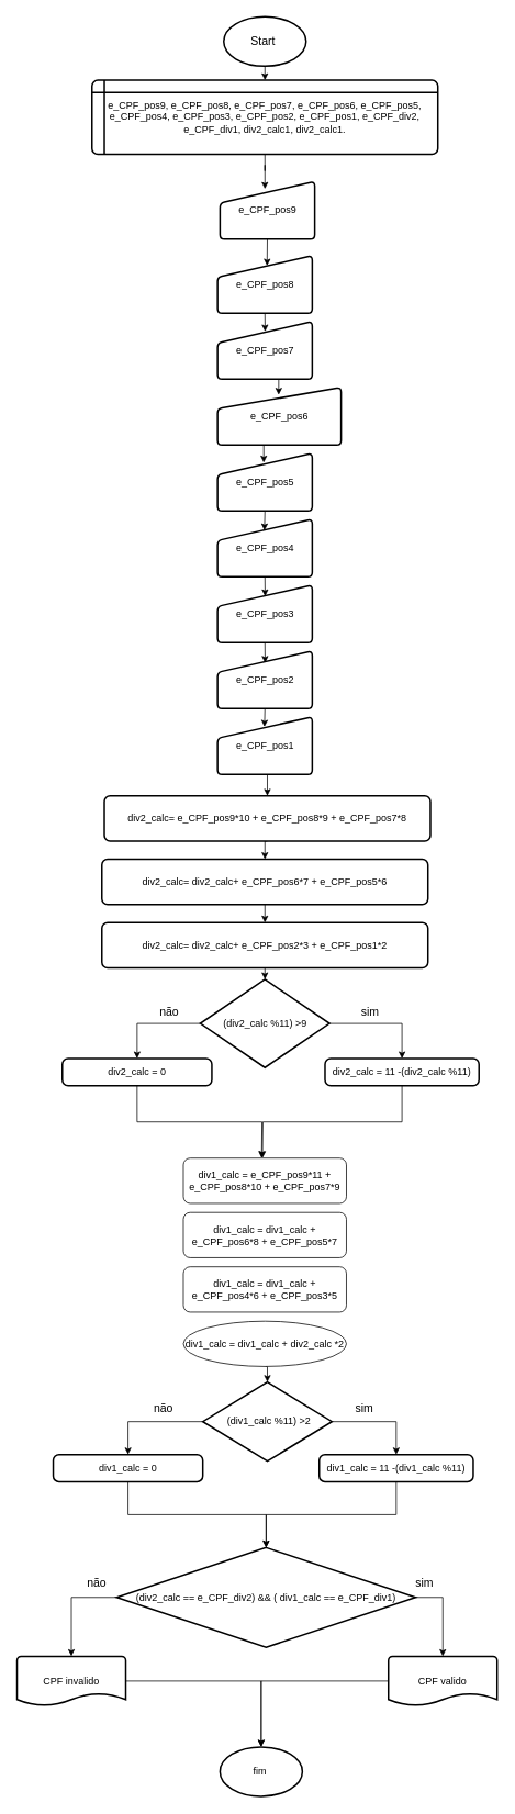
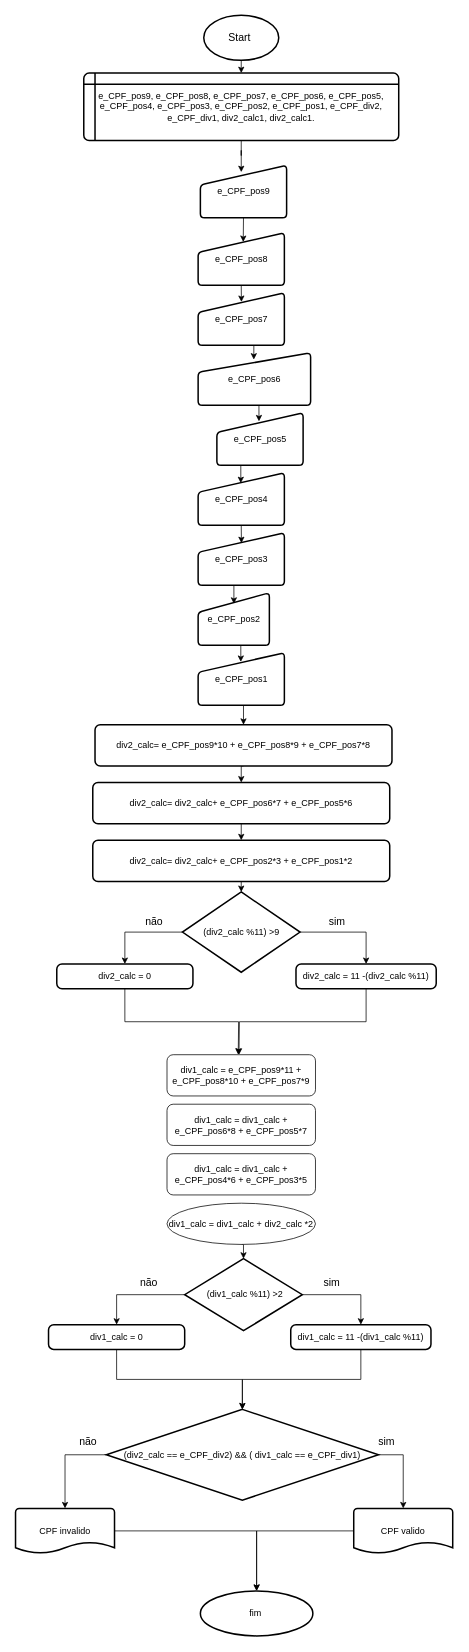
- <mxCell id="15" value="&lt;span&gt;&lt;font style=&quot;vertical-align: inherit&quot;&gt;&lt;font style=&quot;vertical-align: inherit&quot;&gt;&lt;font style=&quot;vertical-align: inherit&quot;&gt;&lt;font style=&quot;vertical-align: inherit&quot;&gt;&lt;font style=&quot;vertical-align: inherit&quot;&gt;&lt;font style=&quot;vertical-align: inherit&quot;&gt;e_CPF_pos5&lt;/font&gt;&lt;/font&gt;&lt;/font&gt;&lt;/font&gt;&lt;/font&gt;&lt;/font&gt;&lt;/span&gt;" style="html=1;strokeWidth=2;shape=manualInput;whiteSpace=wrap;rounded=1;size=26;arcSize=11;" parent="1" vertex="1"><mxGeometry x="263.5" y="550" width="115" height="70" as="geometry" /></mxCell>
+ <mxCell id="15" value="&lt;span&gt;&lt;font style=&quot;vertical-align: inherit&quot;&gt;&lt;font style=&quot;vertical-align: inherit&quot;&gt;&lt;font style=&quot;vertical-align: inherit&quot;&gt;&lt;font style=&quot;vertical-align: inherit&quot;&gt;&lt;font style=&quot;vertical-align: inherit&quot;&gt;&lt;font style=&quot;vertical-align: inherit&quot;&gt;e_CPF_pos5&lt;/font&gt;&lt;/font&gt;&lt;/font&gt;&lt;/font&gt;&lt;/font&gt;&lt;/font&gt;&lt;/span&gt;" style="html=1;strokeWidth=2;shape=manualInput;whiteSpace=wrap;rounded=1;size=26;arcSize=11;" parent="1" vertex="1"><mxGeometry x="288.5" y="550" width="115" height="70" as="geometry" /></mxCell>
- <mxCell id="21" value="&lt;span&gt;&lt;font style=&quot;vertical-align: inherit&quot;&gt;&lt;font style=&quot;vertical-align: inherit&quot;&gt;&lt;font style=&quot;vertical-align: inherit&quot;&gt;&lt;font style=&quot;vertical-align: inherit&quot;&gt;&lt;font style=&quot;vertical-align: inherit&quot;&gt;&lt;font style=&quot;vertical-align: inherit&quot;&gt;e_CPF_pos2&lt;/font&gt;&lt;/font&gt;&lt;/font&gt;&lt;/font&gt;&lt;/font&gt;&lt;/font&gt;&lt;/span&gt;" style="html=1;strokeWidth=2;shape=manualInput;whiteSpace=wrap;rounded=1;size=26;arcSize=11;" parent="1" vertex="1"><mxGeometry x="263.5" y="790" width="115" height="70" as="geometry" /></mxCell>
+ <mxCell id="21" value="&lt;span&gt;&lt;font style=&quot;vertical-align: inherit&quot;&gt;&lt;font style=&quot;vertical-align: inherit&quot;&gt;&lt;font style=&quot;vertical-align: inherit&quot;&gt;&lt;font style=&quot;vertical-align: inherit&quot;&gt;&lt;font style=&quot;vertical-align: inherit&quot;&gt;&lt;font style=&quot;vertical-align: inherit&quot;&gt;e_CPF_pos2&lt;/font&gt;&lt;/font&gt;&lt;/font&gt;&lt;/font&gt;&lt;/font&gt;&lt;/font&gt;&lt;/span&gt;" style="html=1;strokeWidth=2;shape=manualInput;whiteSpace=wrap;rounded=1;size=26;arcSize=11;" parent="1" vertex="1"><mxGeometry x="263.5" y="790" width="95" height="70" as="geometry" /></mxCell>
- <mxCell id="62" value="fim&amp;nbsp;&lt;br&gt;" style="strokeWidth=2;html=1;shape=mxgraph.flowchart.start_1;whiteSpace=wrap;" parent="1" vertex="1"><mxGeometry x="266.5" y="2121" width="100" height="60" as="geometry" /></mxCell>
+ <mxCell id="62" value="fim&amp;nbsp;&lt;br&gt;" style="strokeWidth=2;html=1;shape=mxgraph.flowchart.start_1;whiteSpace=wrap;" parent="1" vertex="1"><mxGeometry x="266.5" y="2121" width="150" height="60" as="geometry" /></mxCell>
